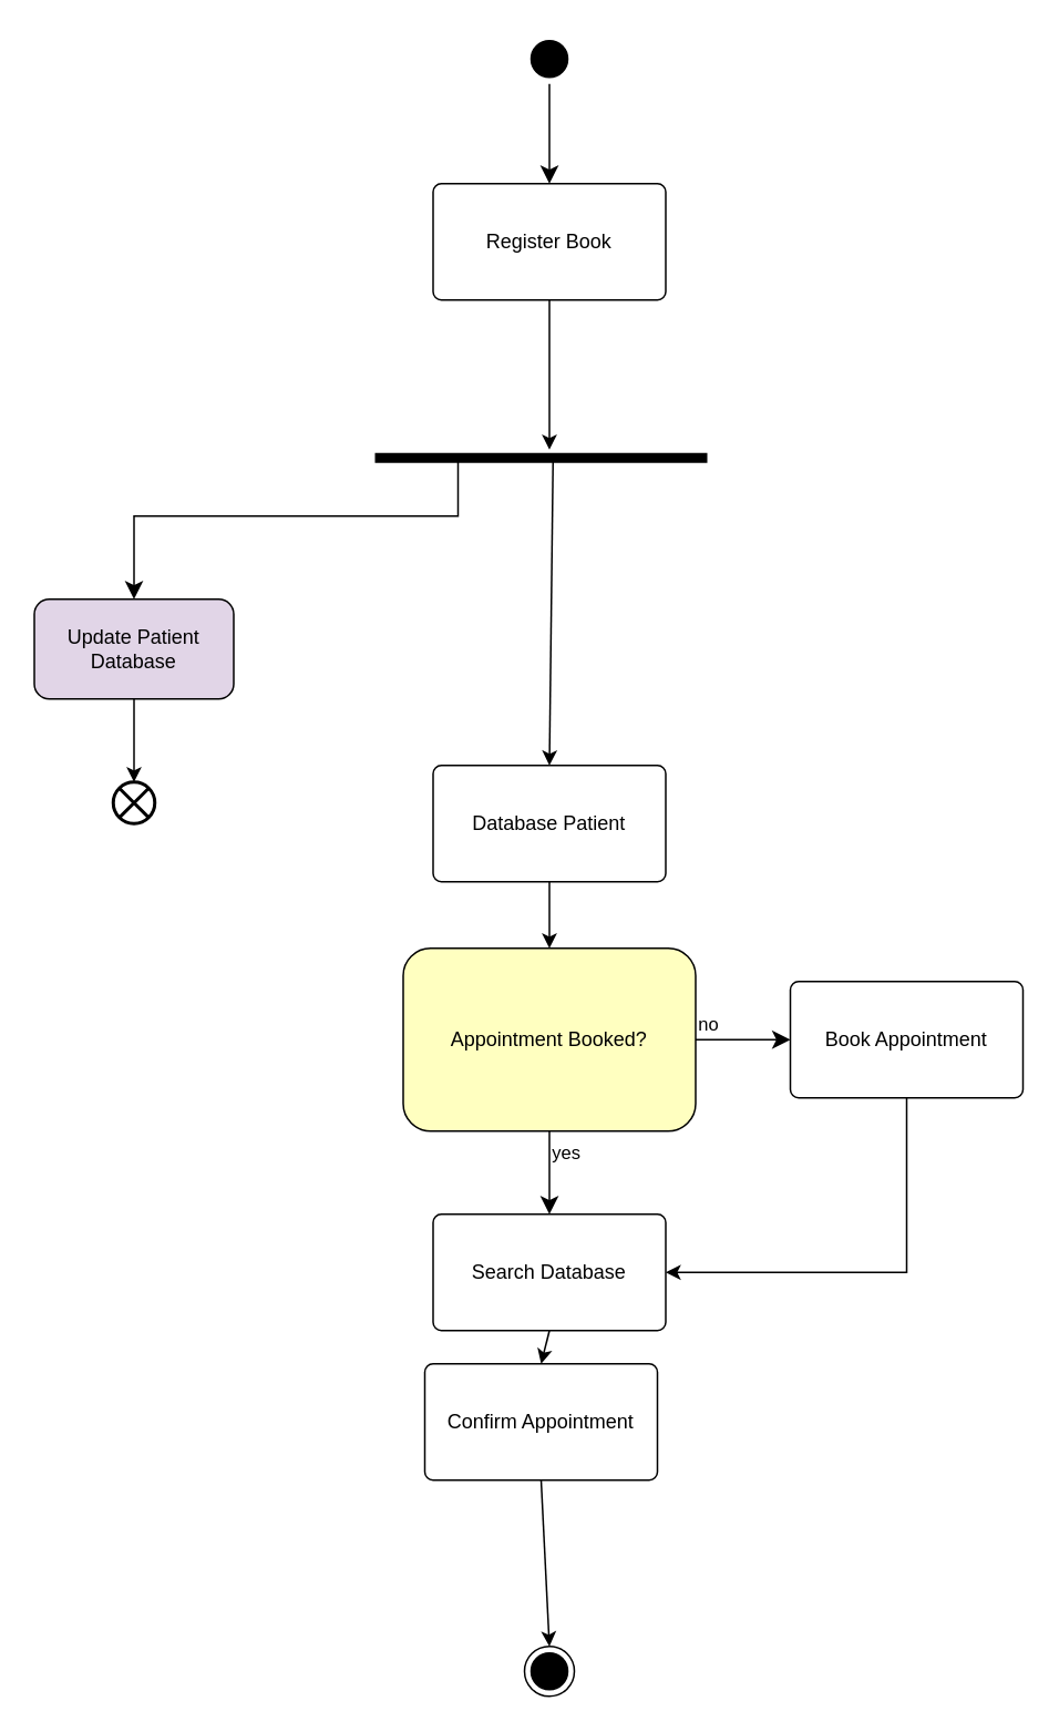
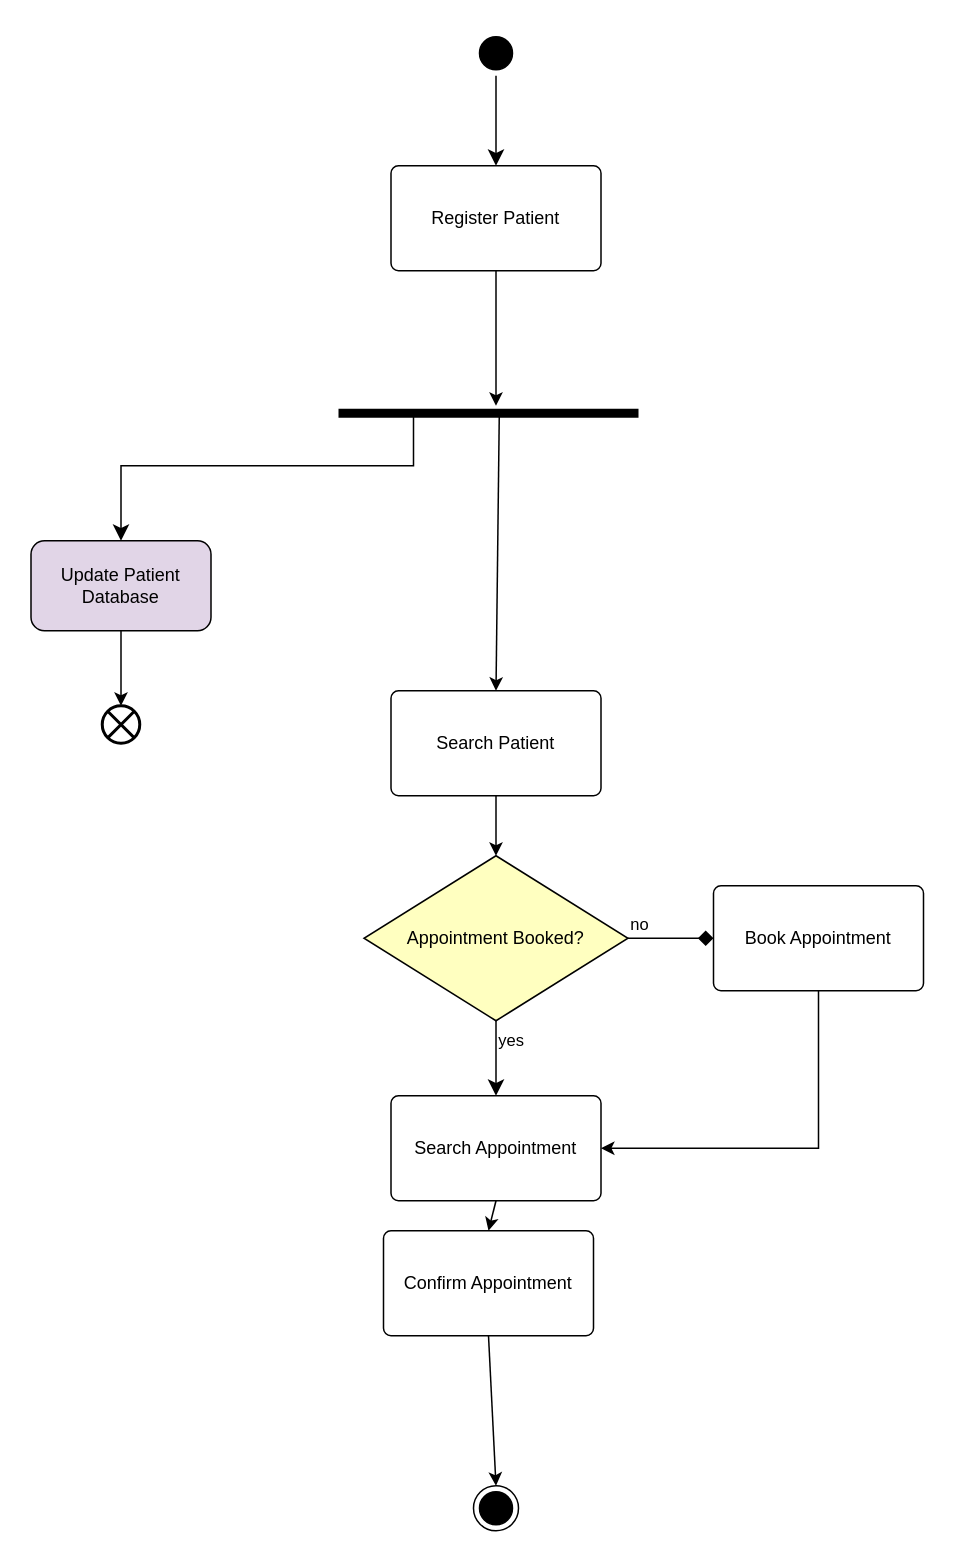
- <mxCell id="5" value="Register Book" style="html=1;align=center;verticalAlign=middle;rounded=1;absoluteArcSize=1;arcSize=10;dashed=0;whiteSpace=wrap;" vertex="1" parent="1"><mxGeometry x="260" y="110" width="140" height="70" as="geometry" /></mxCell>
+ <mxCell id="5" value="Register Patient" style="html=1;align=center;verticalAlign=middle;rounded=1;absoluteArcSize=1;arcSize=10;dashed=0;whiteSpace=wrap;" vertex="1" parent="1"><mxGeometry x="260" y="110" width="140" height="70" as="geometry" /></mxCell>
- <mxCell id="6" value="Database Patient" style="html=1;align=center;verticalAlign=middle;rounded=1;absoluteArcSize=1;arcSize=10;dashed=0;whiteSpace=wrap;" vertex="1" parent="1"><mxGeometry x="260" y="460" width="140" height="70" as="geometry" /></mxCell>
+ <mxCell id="6" value="Search Patient" style="html=1;align=center;verticalAlign=middle;rounded=1;absoluteArcSize=1;arcSize=10;dashed=0;whiteSpace=wrap;" vertex="1" parent="1"><mxGeometry x="260" y="460" width="140" height="70" as="geometry" /></mxCell>
- <mxCell id="11" value="Appointment Booked?" style="whiteSpace=wrap;html=1;fontColor=#000000;fillColor=#ffffc0;strokeColor=#000000;rounded=1;" vertex="1" parent="1"><mxGeometry x="242" y="570" width="176" height="110" as="geometry" /></mxCell>
+ <mxCell id="11" value="Appointment Booked?" style="rhombus;whiteSpace=wrap;html=1;fontColor=#000000;fillColor=#ffffc0;strokeColor=#000000;" vertex="1" parent="1"><mxGeometry x="242" y="570" width="176" height="110" as="geometry" /></mxCell>
- <mxCell id="12" value="no" style="edgeStyle=orthogonalEdgeStyle;html=1;align=left;verticalAlign=bottom;endArrow=classic;endSize=8;strokeColor=#000000;rounded=0;entryX=0;entryY=0.5;entryDx=0;entryDy=0;" edge="1" source="11" parent="1" target="7"><mxGeometry x="-1" relative="1" as="geometry"><mxPoint x="469" y="570" as="targetPoint" /></mxGeometry></mxCell>
+ <mxCell id="12" value="no" style="edgeStyle=orthogonalEdgeStyle;html=1;align=left;verticalAlign=bottom;endArrow=diamond;endSize=8;strokeColor=#000000;rounded=0;entryX=0;entryY=0.5;entryDx=0;entryDy=0;" edge="1" source="11" parent="1" target="7"><mxGeometry x="-1" relative="1" as="geometry"><mxPoint x="469" y="570" as="targetPoint" /></mxGeometry></mxCell>
- <mxCell id="8" value="Search Database" style="html=1;align=center;verticalAlign=middle;rounded=1;absoluteArcSize=1;arcSize=10;dashed=0;whiteSpace=wrap;" vertex="1" parent="1"><mxGeometry x="260" y="730" width="140" height="70" as="geometry" /></mxCell>
+ <mxCell id="8" value="Search Appointment" style="html=1;align=center;verticalAlign=middle;rounded=1;absoluteArcSize=1;arcSize=10;dashed=0;whiteSpace=wrap;" vertex="1" parent="1"><mxGeometry x="260" y="730" width="140" height="70" as="geometry" /></mxCell>
